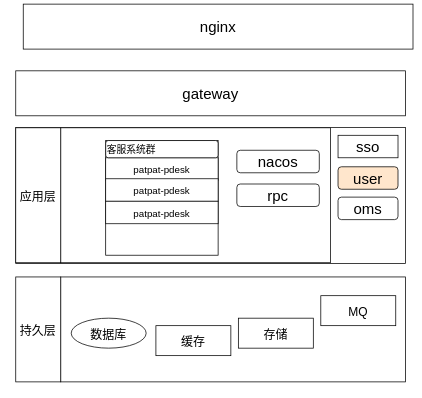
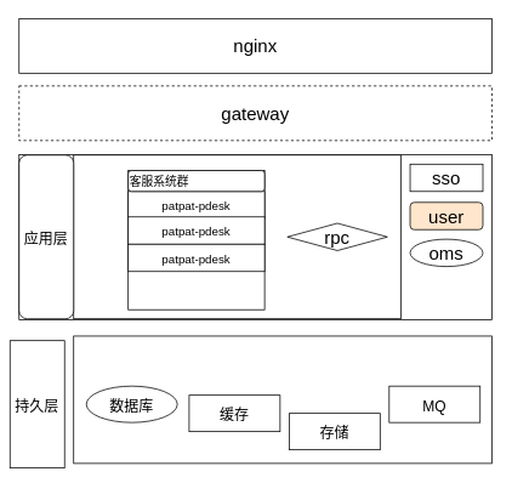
- <mxCell id="3" value="&lt;font style=&quot;font-size: 20px&quot;&gt;nginx&lt;/font&gt;" style="rounded=0;whiteSpace=wrap;html=1;" parent="1" vertex="1"><mxGeometry x="30" y="5" width="520" height="60" as="geometry" /></mxCell>
+ <mxCell id="3" value="&lt;font style=&quot;font-size: 20px&quot;&gt;nginx&lt;/font&gt;" style="rounded=0;whiteSpace=wrap;html=1;" parent="1" vertex="1"><mxGeometry x="20" y="20" width="520" height="60" as="geometry" /></mxCell>
- <mxCell id="4" value="&lt;font style=&quot;font-size: 20px&quot;&gt;gateway&lt;br&gt;&lt;/font&gt;" style="rounded=0;whiteSpace=wrap;html=1;" parent="1" vertex="1"><mxGeometry x="20" y="94" width="520" height="60" as="geometry" /></mxCell>
+ <mxCell id="4" value="&lt;font style=&quot;font-size: 20px&quot;&gt;gateway&lt;br&gt;&lt;/font&gt;" style="rounded=0;whiteSpace=wrap;html=1;dashed=1;" parent="1" vertex="1"><mxGeometry x="20" y="94" width="520" height="60" as="geometry" /></mxCell>
- <mxCell id="9" value="nacos" style="rounded=1;whiteSpace=wrap;html=1;fontSize=20;" vertex="1" parent="1"><mxGeometry x="315" y="200" width="110" height="30" as="geometry" /></mxCell>
- <mxCell id="13" value="&lt;font style=&quot;font-size: 16px&quot;&gt;应用层&lt;/font&gt;" style="rounded=0;whiteSpace=wrap;html=1;fontSize=20;align=center;" vertex="1" parent="1"><mxGeometry x="20" y="170" width="60" height="180" as="geometry" /></mxCell>
+ <mxCell id="13" value="&lt;font style=&quot;font-size: 16px&quot;&gt;应用层&lt;/font&gt;" style="whiteSpace=wrap;html=1;fontSize=20;align=center;rounded=1;" vertex="1" parent="1"><mxGeometry x="20" y="170" width="60" height="180" as="geometry" /></mxCell>
- <mxCell id="22" value="rpc" style="rounded=1;whiteSpace=wrap;html=1;fontSize=20;" vertex="1" parent="1"><mxGeometry x="315" y="245" width="110" height="30" as="geometry" /></mxCell>
+ <mxCell id="22" value="rpc" style="rhombus;whiteSpace=wrap;html=1;fontSize=20;" vertex="1" parent="1"><mxGeometry x="315" y="245" width="110" height="30" as="geometry" /></mxCell>
- <mxCell id="18" value="oms" style="rounded=1;whiteSpace=wrap;html=1;fontSize=20;" vertex="1" parent="1"><mxGeometry x="450" y="262.5" width="80" height="30" as="geometry" /></mxCell>
+ <mxCell id="18" value="oms" style="ellipse;whiteSpace=wrap;html=1;fontSize=20;" vertex="1" parent="1"><mxGeometry x="450" y="262.5" width="80" height="30" as="geometry" /></mxCell>
- <mxCell id="11" value="&lt;font style=&quot;font-size: 16px&quot;&gt;MQ&lt;/font&gt;" style="rounded=0;whiteSpace=wrap;html=1;fontSize=20;" vertex="1" parent="1"><mxGeometry x="427" y="394" width="100" height="40" as="geometry" /></mxCell>
+ <mxCell id="11" value="&lt;font style=&quot;font-size: 16px&quot;&gt;MQ&lt;/font&gt;" style="rounded=0;whiteSpace=wrap;html=1;fontSize=20;" vertex="1" parent="1"><mxGeometry x="427" y="424" width="100" height="40" as="geometry" /></mxCell>
- <mxCell id="12" value="&lt;font style=&quot;font-size: 16px&quot;&gt;持久层&lt;/font&gt;" style="rounded=0;whiteSpace=wrap;html=1;fontSize=20;align=center;" vertex="1" parent="1"><mxGeometry x="20" y="369" width="60" height="140" as="geometry" /></mxCell>
+ <mxCell id="12" value="&lt;font style=&quot;font-size: 16px&quot;&gt;持久层&lt;/font&gt;" style="rounded=0;whiteSpace=wrap;html=1;fontSize=20;align=center;" vertex="1" parent="1"><mxGeometry x="10" y="374" width="60" height="140" as="geometry" /></mxCell>
- <mxCell id="10" value="&lt;font style=&quot;font-size: 16px&quot;&gt;存储&lt;/font&gt;" style="rounded=0;whiteSpace=wrap;html=1;fontSize=20;" vertex="1" parent="1"><mxGeometry x="317" y="424" width="100" height="40" as="geometry" /></mxCell>
+ <mxCell id="10" value="&lt;font style=&quot;font-size: 16px&quot;&gt;存储&lt;/font&gt;" style="rounded=0;whiteSpace=wrap;html=1;fontSize=20;" vertex="1" parent="1"><mxGeometry x="317" y="454" width="100" height="40" as="geometry" /></mxCell>
